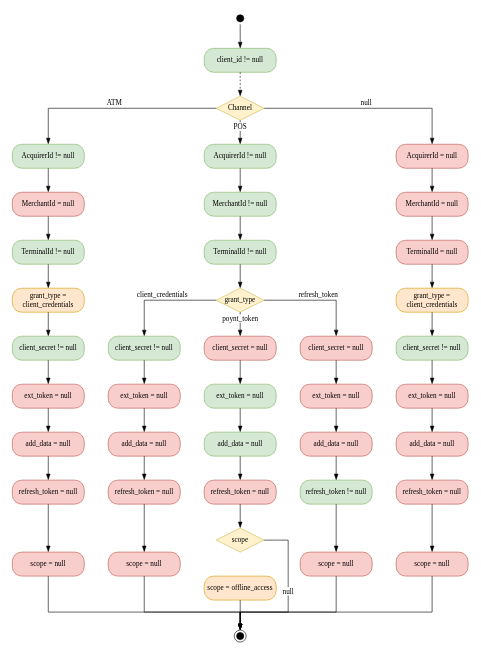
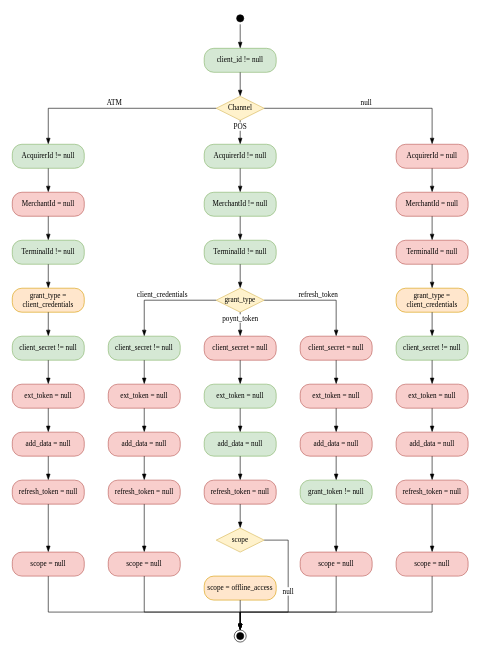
- <mxCell id="10" value="" style="html=1;verticalAlign=bottom;endArrow=blockThin;endSize=8;strokeColor=#000000;rounded=0;endFill=1;fontSize=12;fontFamily=Tahoma;dashed=1;" edge="1" parent="1" source="7" target="9"><mxGeometry relative="1" as="geometry"><mxPoint x="310" y="90" as="targetPoint" /><mxPoint x="310" y="60" as="sourcePoint" /></mxGeometry></mxCell>
+ <mxCell id="10" value="" style="html=1;verticalAlign=bottom;endArrow=blockThin;endSize=8;strokeColor=#000000;rounded=0;endFill=1;fontSize=12;fontFamily=Tahoma;" edge="1" parent="1" source="7" target="9"><mxGeometry relative="1" as="geometry"><mxPoint x="310" y="90" as="targetPoint" /><mxPoint x="310" y="60" as="sourcePoint" /></mxGeometry></mxCell>
- <mxCell id="82" value="refresh_token != null" style="rounded=1;whiteSpace=wrap;html=1;arcSize=40;fillColor=#d5e8d4;strokeColor=#82b366;fontSize=12;fontFamily=Tahoma;" vertex="1" parent="1"><mxGeometry x="500" y="800" width="120" height="40" as="geometry" /></mxCell>
+ <mxCell id="82" value="grant_token != null" style="rounded=1;whiteSpace=wrap;html=1;arcSize=40;fillColor=#d5e8d4;strokeColor=#82b366;fontSize=12;fontFamily=Tahoma;" vertex="1" parent="1"><mxGeometry x="500" y="800" width="120" height="40" as="geometry" /></mxCell>
